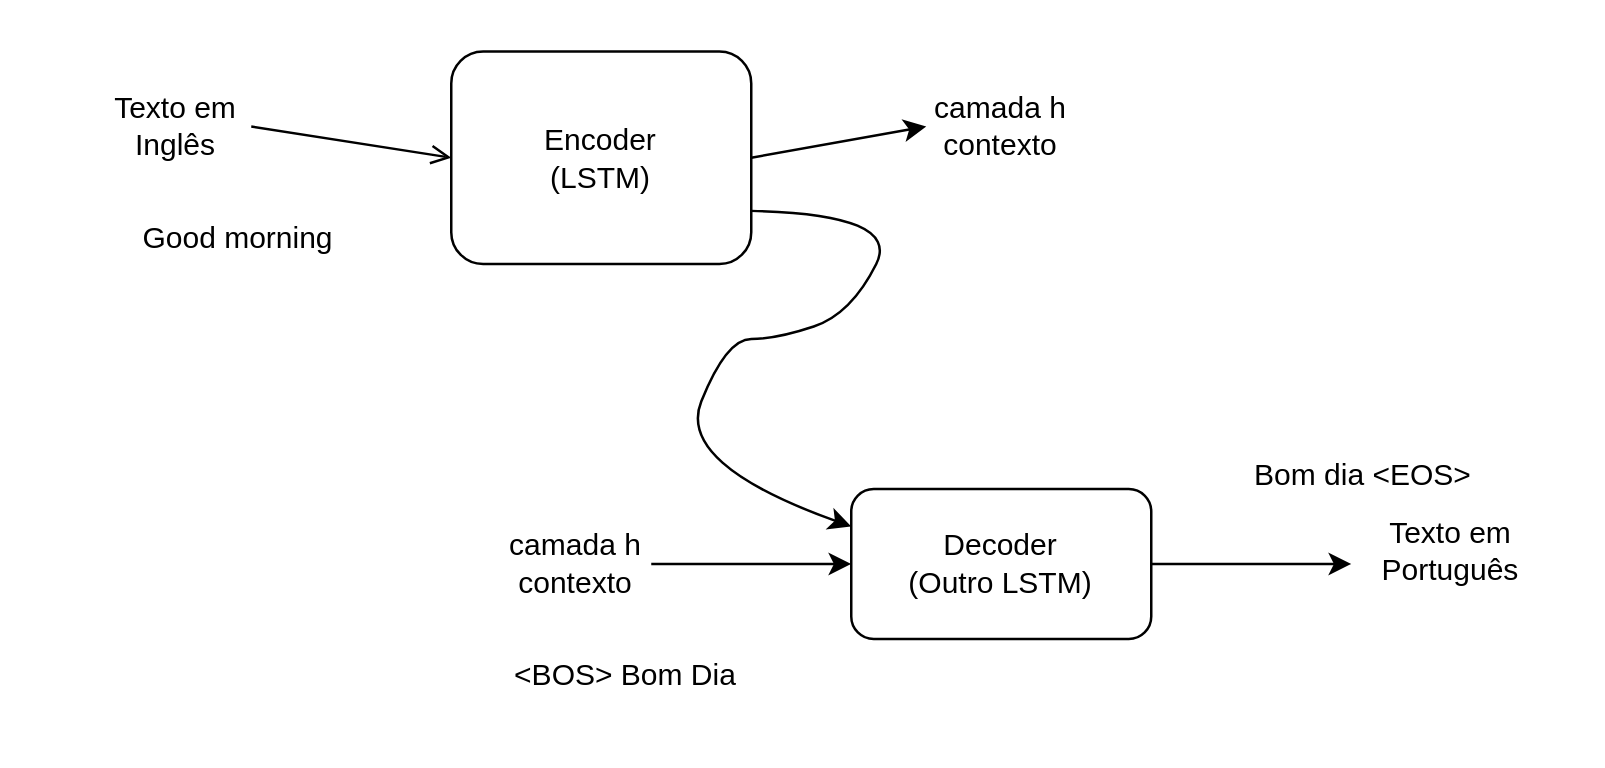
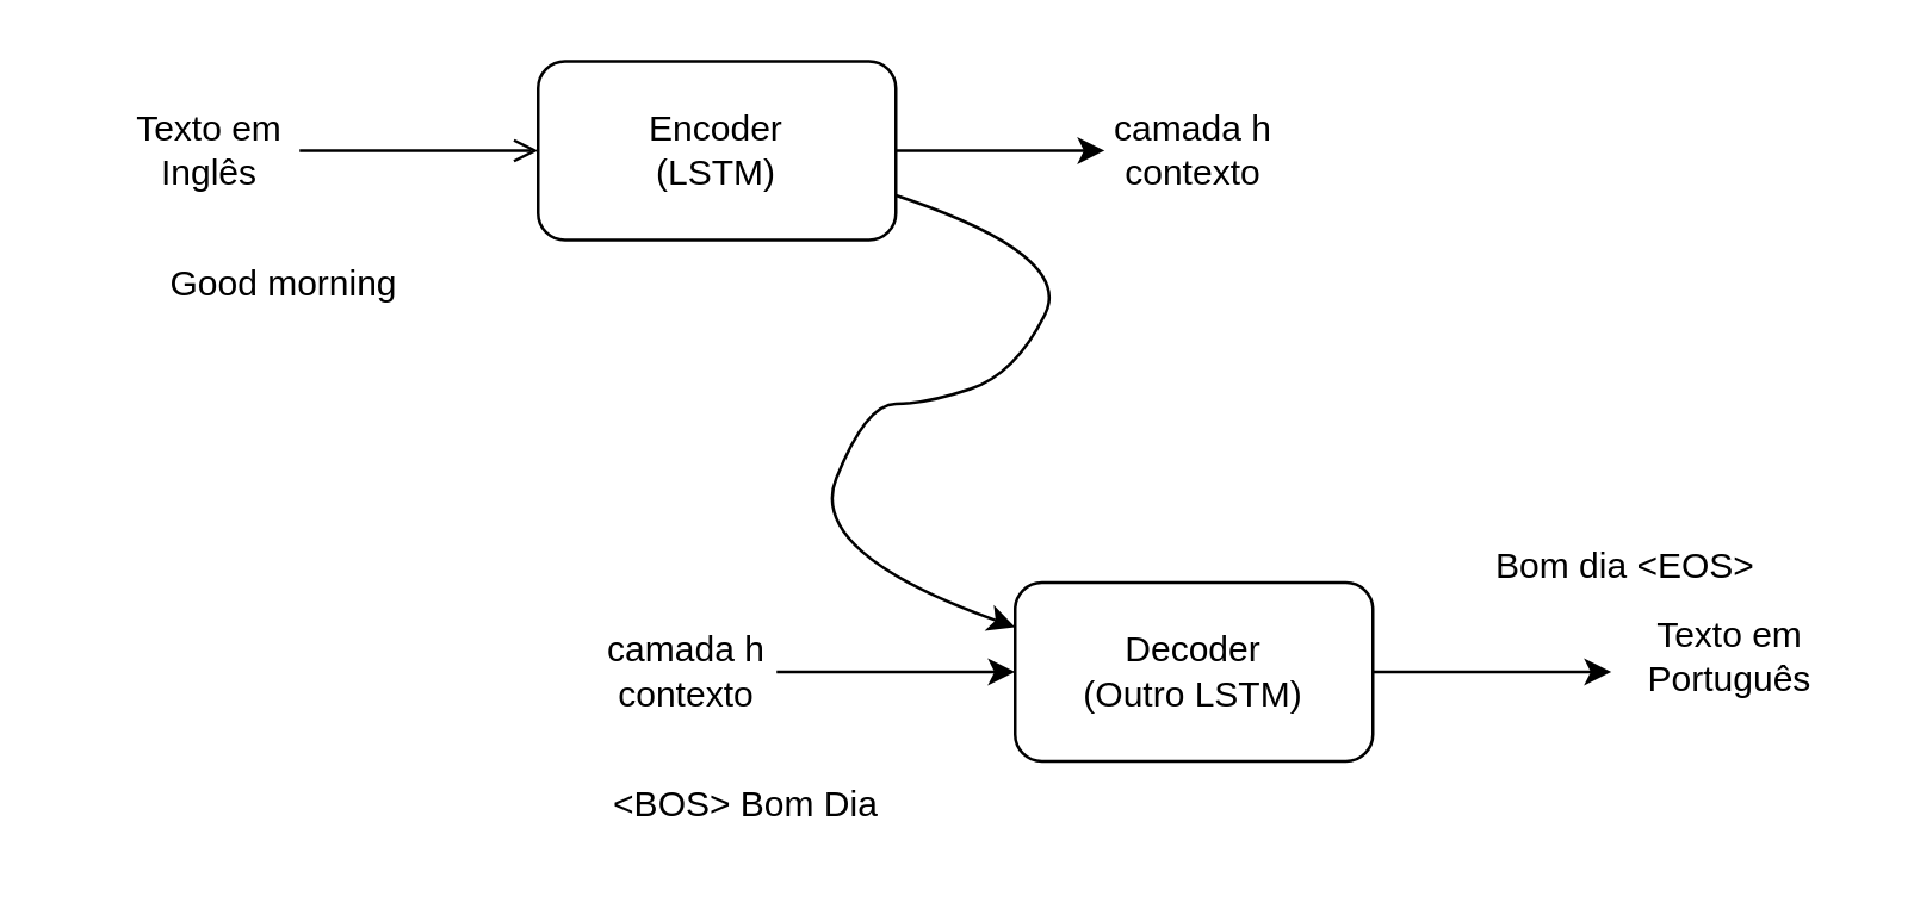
- <mxCell id="3" value="Encoder&lt;div&gt;(LSTM)&lt;/div&gt;" style="rounded=1;whiteSpace=wrap;html=1;" vertex="1" parent="1"><mxGeometry x="180" y="20" width="120" height="85" as="geometry" /></mxCell>
+ <mxCell id="3" value="Encoder&lt;div&gt;(LSTM)&lt;/div&gt;" style="rounded=1;whiteSpace=wrap;html=1;" vertex="1" parent="1"><mxGeometry x="180" y="20" width="120" height="60" as="geometry" /></mxCell>
